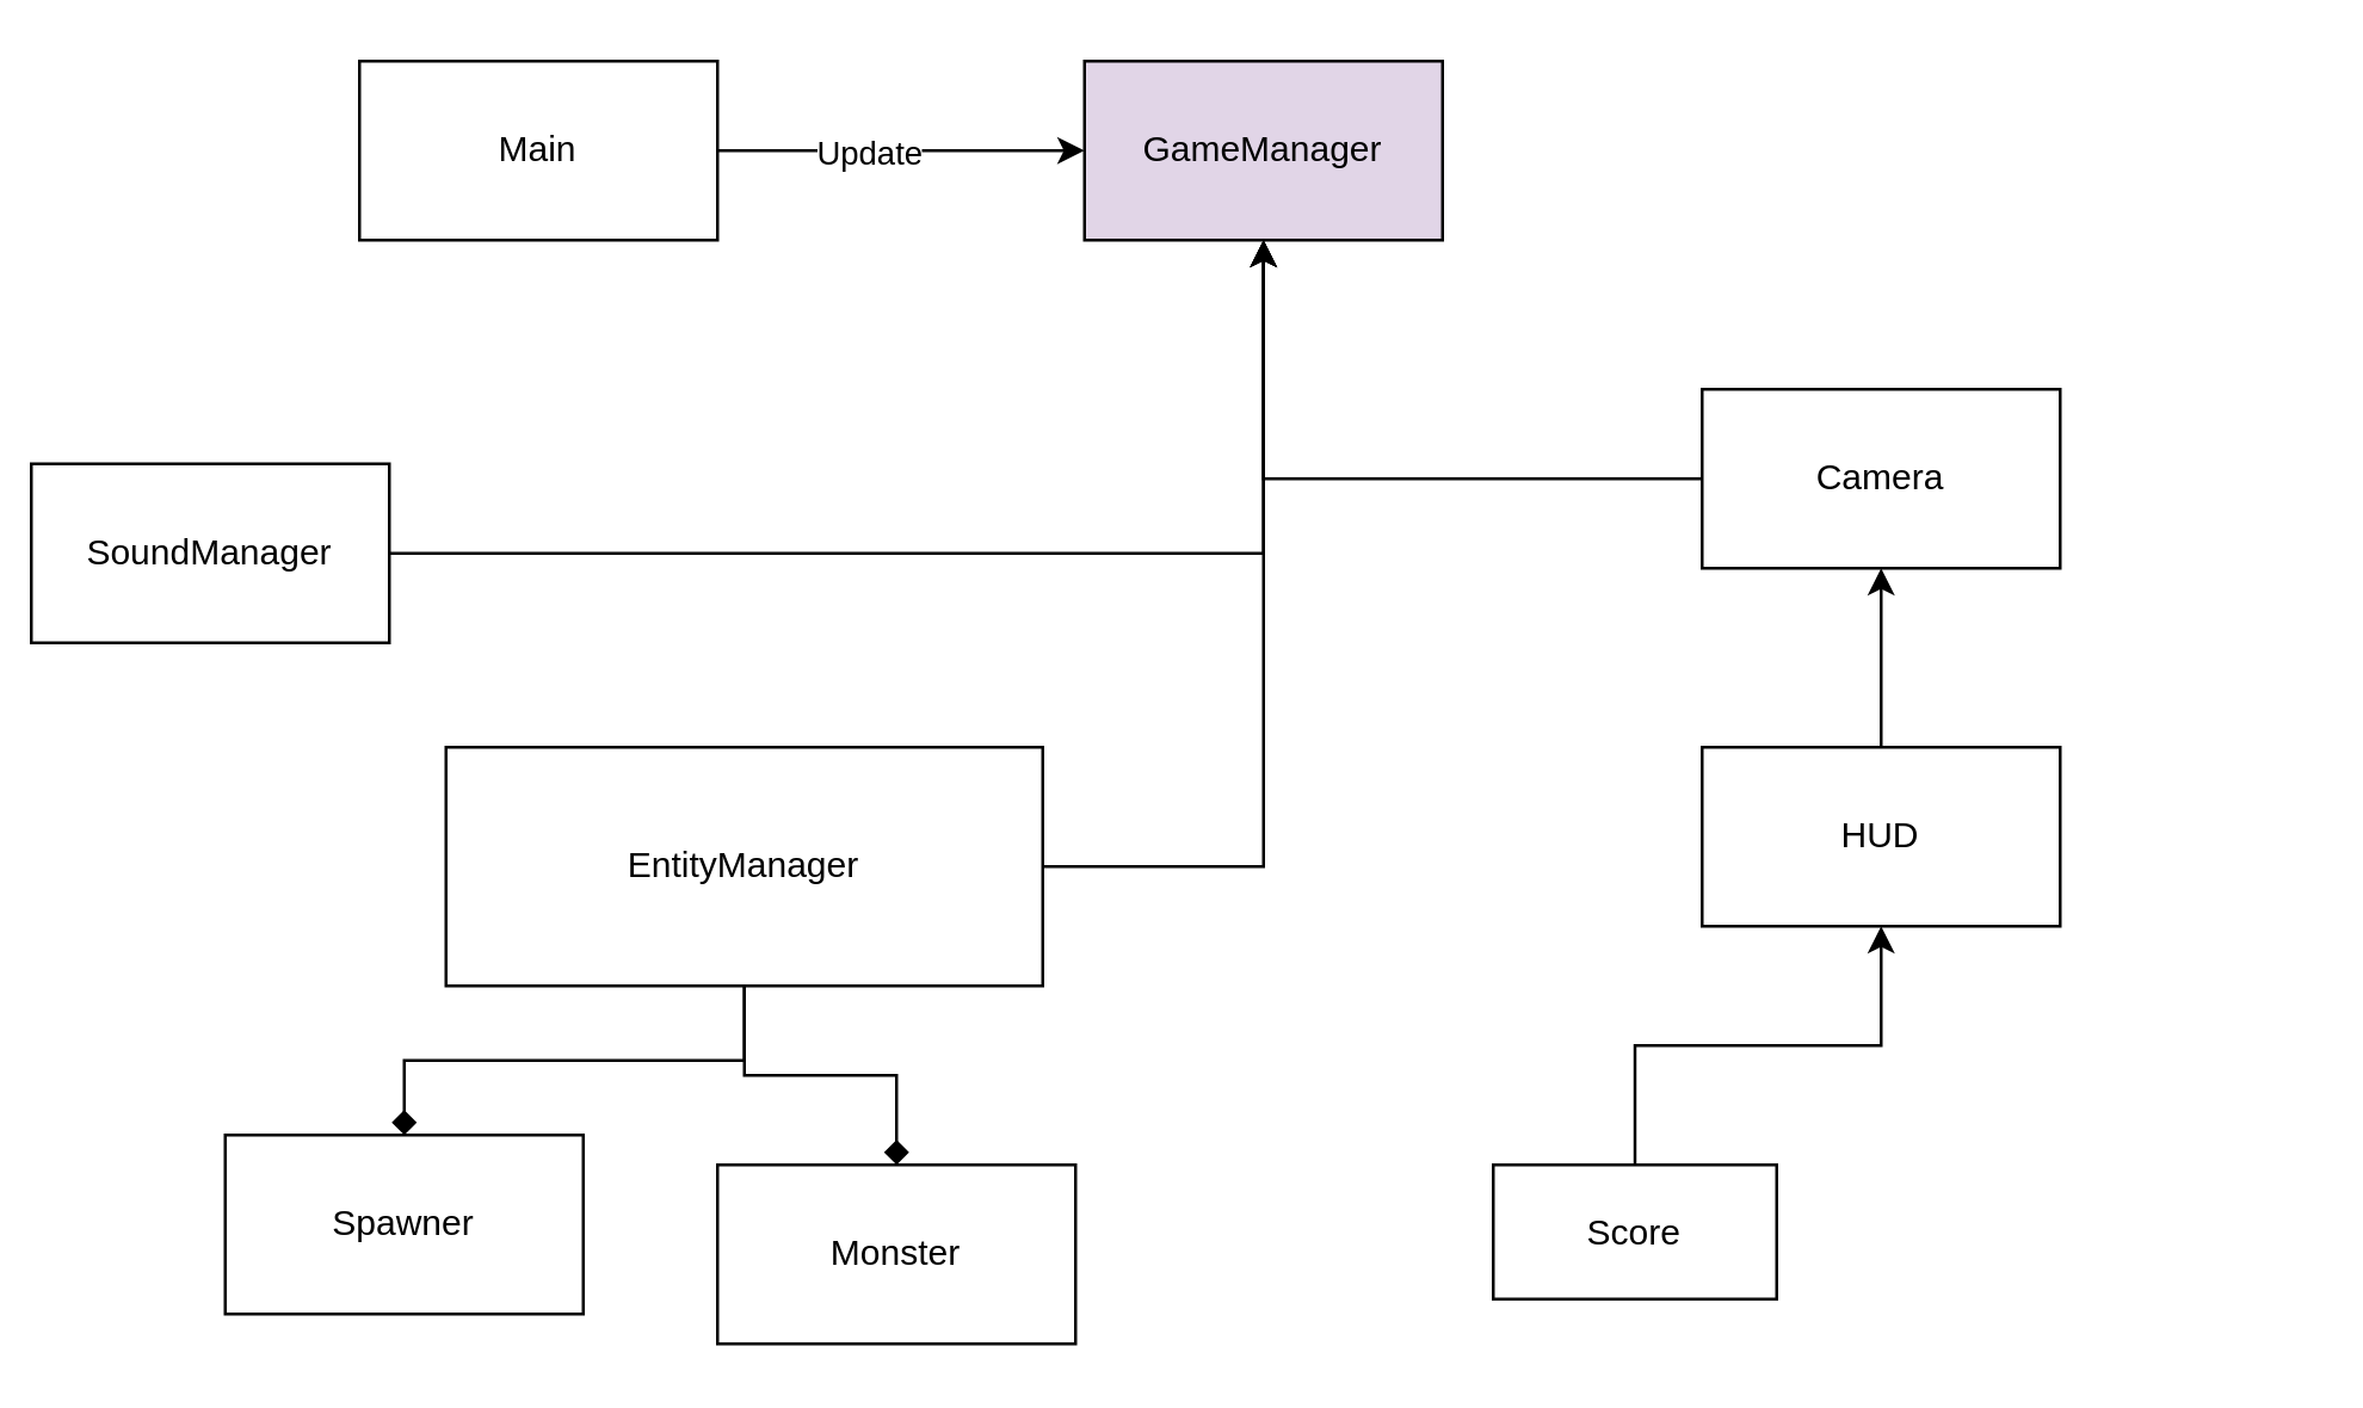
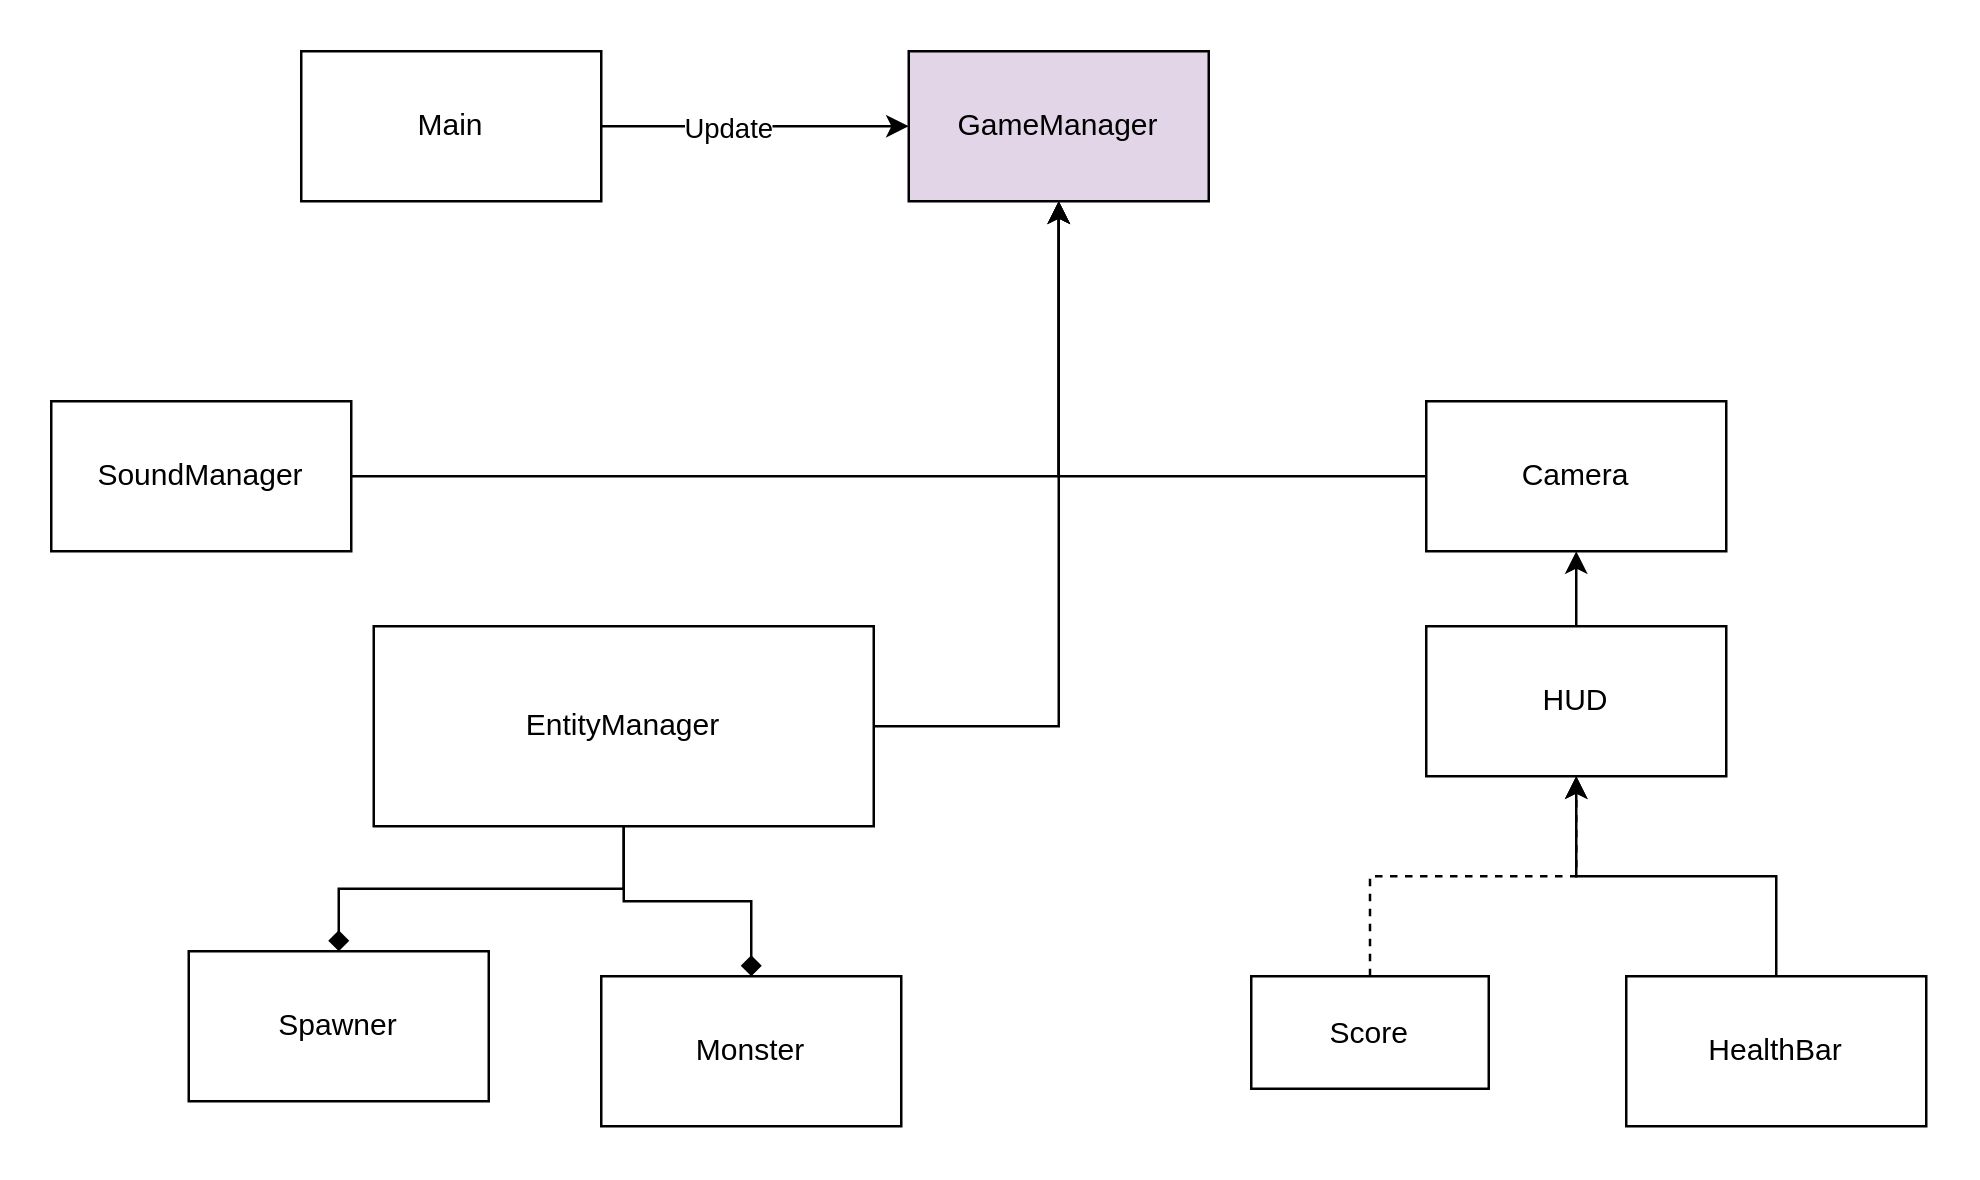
- <mxCell id="10" value="Camera" style="rounded=0;whiteSpace=wrap;html=1;" vertex="1" parent="1"><mxGeometry x="570" y="130" width="120" height="60" as="geometry" /></mxCell>
+ <mxCell id="10" value="Camera" style="rounded=0;whiteSpace=wrap;html=1;" vertex="1" parent="1"><mxGeometry x="570" y="160" width="120" height="60" as="geometry" /></mxCell>
- <mxCell id="12" value="SoundManager" style="rounded=0;whiteSpace=wrap;html=1;" vertex="1" parent="1"><mxGeometry x="10" y="155" width="120" height="60" as="geometry" /></mxCell>
+ <mxCell id="12" value="SoundManager" style="rounded=0;whiteSpace=wrap;html=1;" vertex="1" parent="1"><mxGeometry x="20" y="160" width="120" height="60" as="geometry" /></mxCell>
- <mxCell id="15" style="edgeStyle=orthogonalEdgeStyle;rounded=0;orthogonalLoop=1;jettySize=auto;html=1;entryX=0.5;entryY=1;entryDx=0;entryDy=0;" edge="1" parent="1" source="16" target="8"><mxGeometry relative="1" as="geometry" /></mxCell>
+ <mxCell id="15" style="edgeStyle=orthogonalEdgeStyle;rounded=0;orthogonalLoop=1;jettySize=auto;html=1;entryX=0.5;entryY=1;entryDx=0;entryDy=0;dashed=1;" edge="1" parent="1" source="16" target="8"><mxGeometry relative="1" as="geometry" /></mxCell>
+ <mxCell id="13" style="edgeStyle=orthogonalEdgeStyle;rounded=0;orthogonalLoop=1;jettySize=auto;html=1;entryX=0.5;entryY=1;entryDx=0;entryDy=0;" edge="1" parent="1" source="14" target="8"><mxGeometry relative="1" as="geometry" /></mxCell>
+ <mxCell id="14" value="HealthBar" style="rounded=0;whiteSpace=wrap;html=1;" vertex="1" parent="1"><mxGeometry x="650" y="390" width="120" height="60" as="geometry" /></mxCell>
